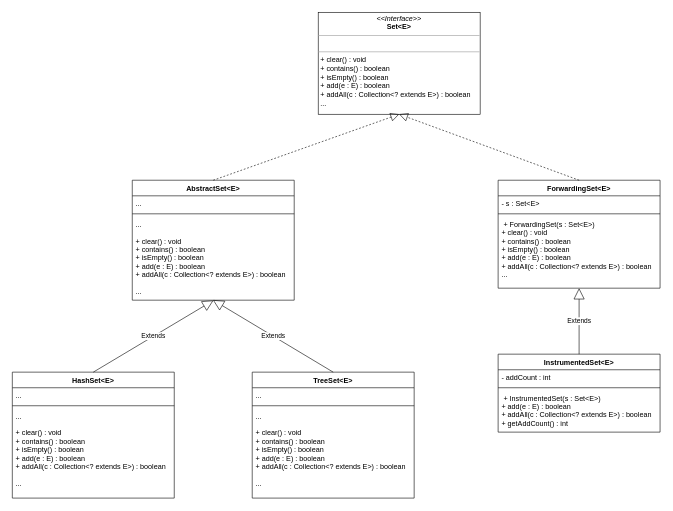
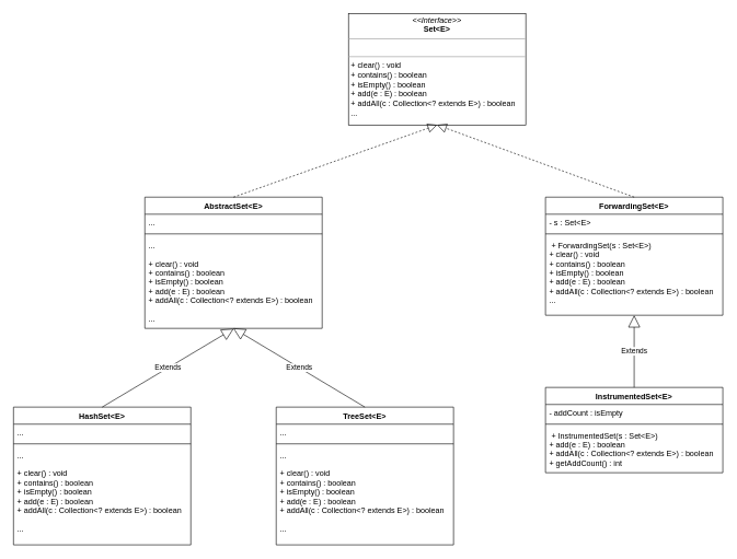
- <mxCell id="8" value="- addCount : int" style="text;strokeColor=none;fillColor=none;align=left;verticalAlign=top;spacingLeft=4;spacingRight=4;overflow=hidden;rotatable=0;points=[[0,0.5],[1,0.5]];portConstraint=eastwest;" vertex="1" parent="7"><mxGeometry y="26" width="270" height="26" as="geometry" /></mxCell>
+ <mxCell id="8" value="- addCount : isEmpty" style="text;strokeColor=none;fillColor=none;align=left;verticalAlign=top;spacingLeft=4;spacingRight=4;overflow=hidden;rotatable=0;points=[[0,0.5],[1,0.5]];portConstraint=eastwest;" vertex="1" parent="7"><mxGeometry y="26" width="270" height="26" as="geometry" /></mxCell>
